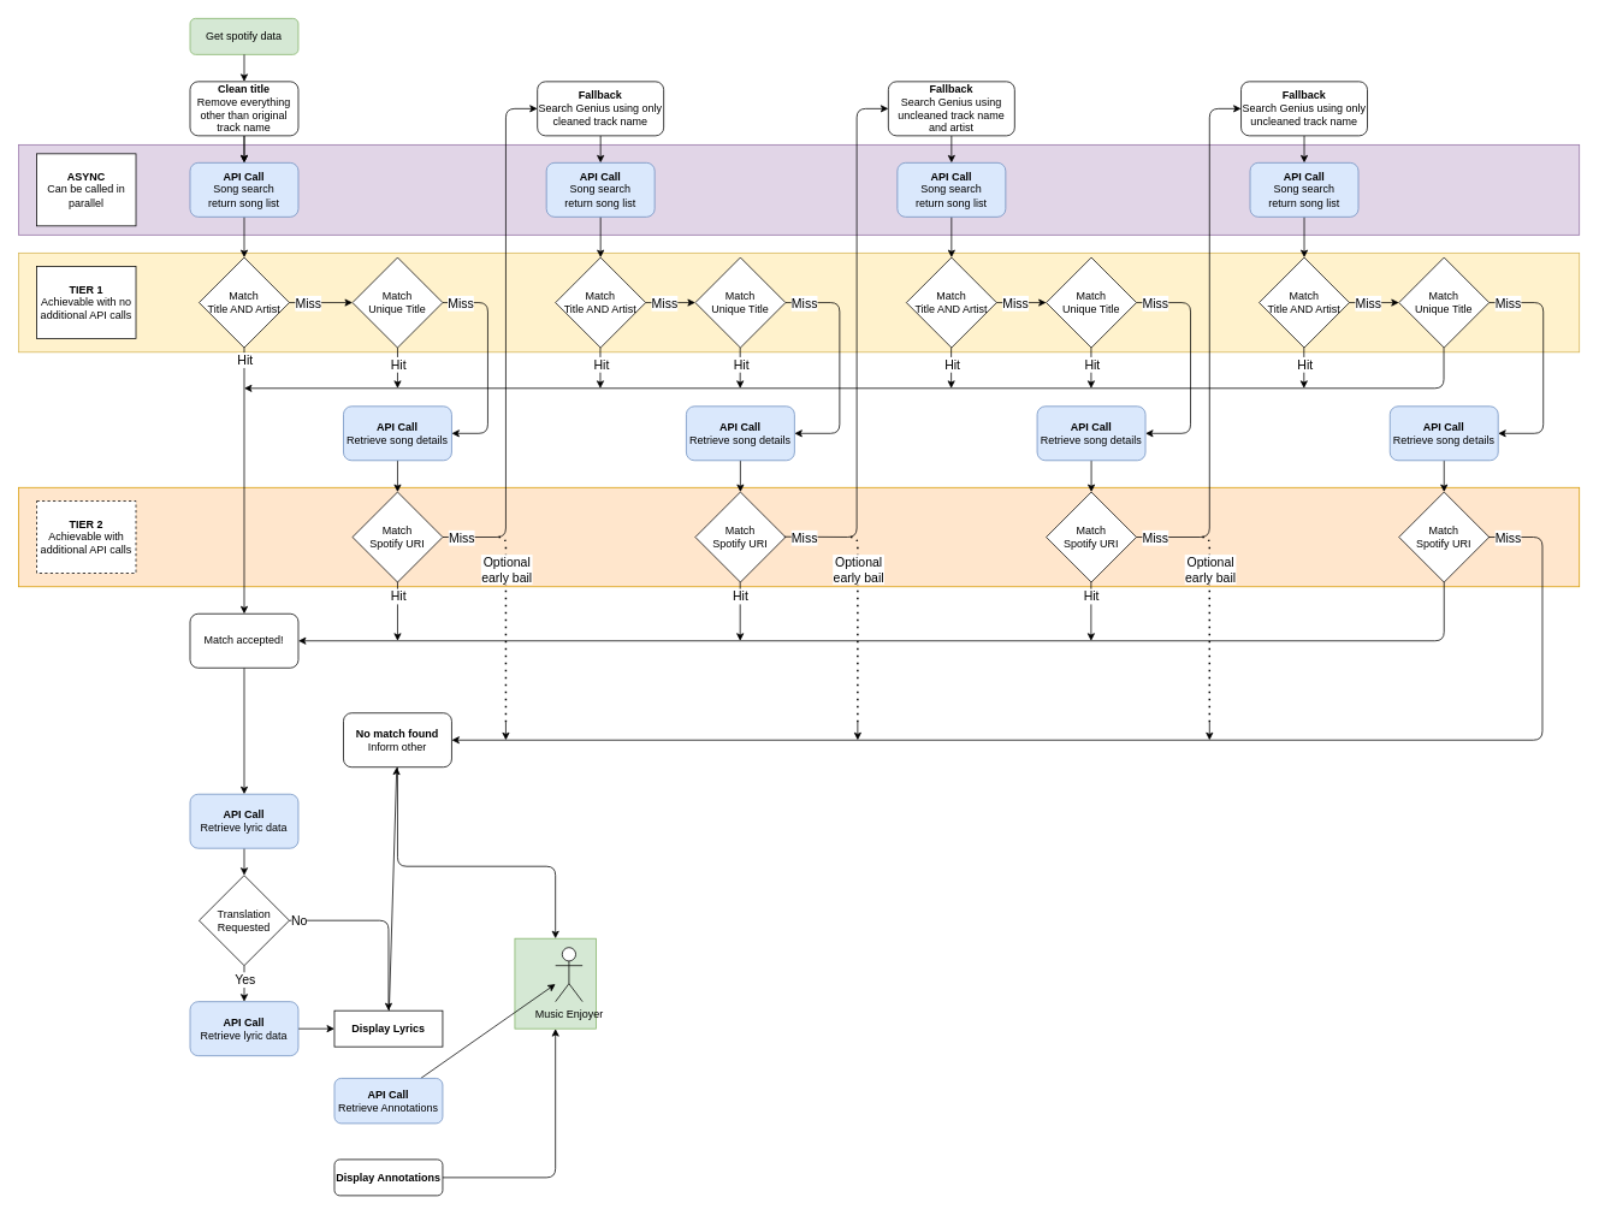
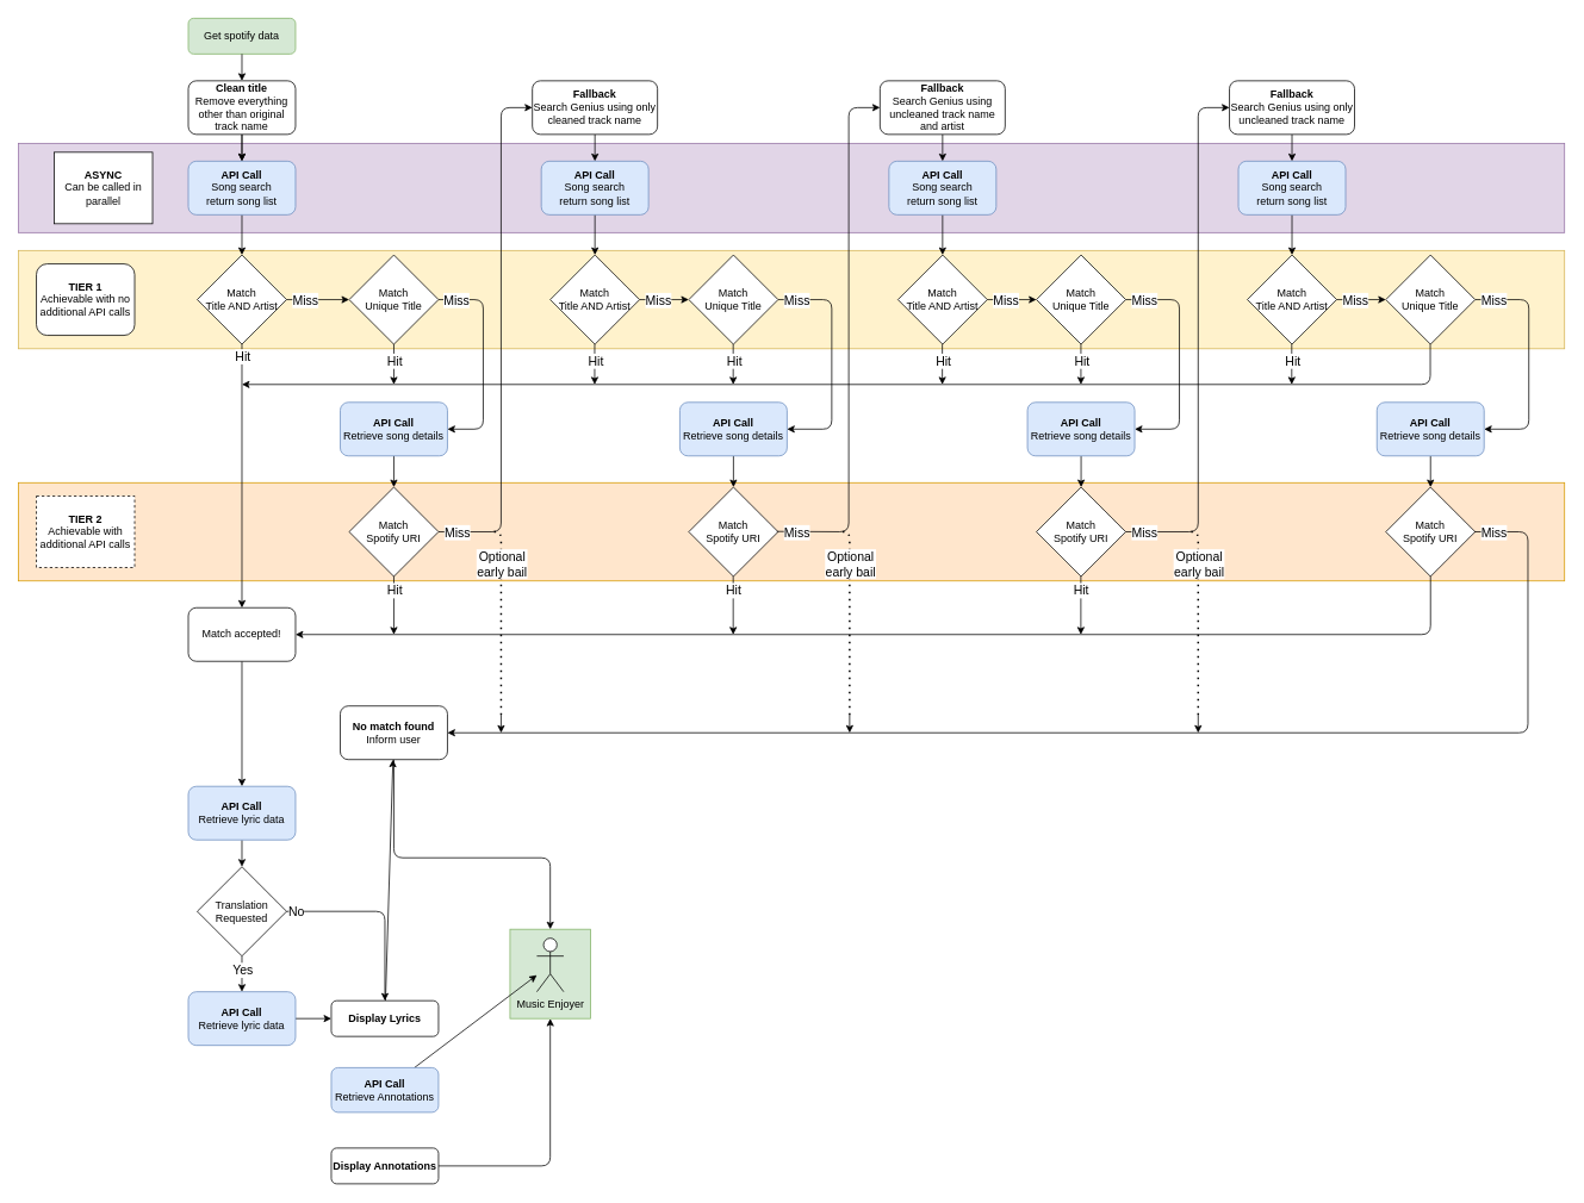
- <mxCell id="122" value="&lt;b&gt;ASYNC&lt;/b&gt;&lt;br&gt;Can be called in&lt;br&gt;parallel" style="rounded=0;whiteSpace=wrap;html=1;shadow=0;glass=0;sketch=0;" vertex="1" parent="1"><mxGeometry x="40" y="170" width="110" height="80" as="geometry" /></mxCell>
+ <mxCell id="122" value="&lt;b&gt;ASYNC&lt;/b&gt;&lt;br&gt;Can be called in&lt;br&gt;parallel" style="rounded=0;whiteSpace=wrap;html=1;shadow=0;glass=0;sketch=0;" vertex="1" parent="1"><mxGeometry x="60" y="170" width="110" height="80" as="geometry" /></mxCell>
- <mxCell id="17" value="&lt;b&gt;TIER 1&lt;/b&gt;&lt;br&gt;Achievable with no additional API calls" style="rounded=0;whiteSpace=wrap;html=1;shadow=0;glass=0;sketch=0;" parent="1" vertex="1"><mxGeometry x="40" y="295" width="110" height="80" as="geometry" /></mxCell>
+ <mxCell id="17" value="&lt;b&gt;TIER 1&lt;/b&gt;&lt;br&gt;Achievable with no additional API calls" style="whiteSpace=wrap;html=1;shadow=0;glass=0;sketch=0;rounded=1;" parent="1" vertex="1"><mxGeometry x="40" y="295" width="110" height="80" as="geometry" /></mxCell>
- <mxCell id="34" value="&lt;b&gt;No match found&lt;/b&gt;&lt;br&gt;Inform other" style="rounded=1;whiteSpace=wrap;html=1;" parent="1" vertex="1"><mxGeometry x="380" y="790" width="120" height="60" as="geometry" /></mxCell>
+ <mxCell id="34" value="&lt;b&gt;No match found&lt;/b&gt;&lt;br&gt;Inform user" style="rounded=1;whiteSpace=wrap;html=1;" parent="1" vertex="1"><mxGeometry x="380" y="790" width="120" height="60" as="geometry" /></mxCell>
- <mxCell id="13" value="Music Enjoyer" style="shape=umlActor;verticalLabelPosition=bottom;verticalAlign=top;html=1;outlineConnect=0;" parent="1" vertex="1"><mxGeometry x="615" y="1050" width="30" height="60" as="geometry" /></mxCell>
+ <mxCell id="13" value="Music Enjoyer" style="shape=umlActor;verticalLabelPosition=bottom;verticalAlign=top;html=1;outlineConnect=0;" parent="1" vertex="1"><mxGeometry x="600" y="1050" width="30" height="60" as="geometry" /></mxCell>
- <mxCell id="39" value="&lt;b&gt;Display Lyrics&lt;br&gt;&lt;/b&gt;" style="whiteSpace=wrap;html=1;rounded=0;" parent="1" vertex="1"><mxGeometry x="370" y="1120" width="120" height="40" as="geometry" /></mxCell>
+ <mxCell id="39" value="&lt;b&gt;Display Lyrics&lt;br&gt;&lt;/b&gt;" style="rounded=1;whiteSpace=wrap;html=1;" parent="1" vertex="1"><mxGeometry x="370" y="1120" width="120" height="40" as="geometry" /></mxCell>
